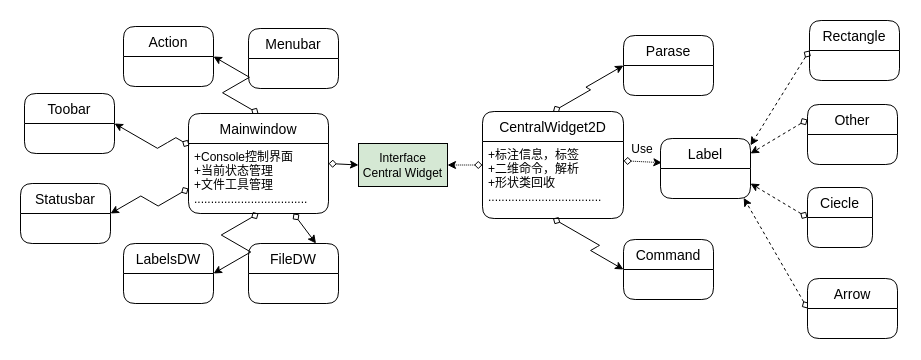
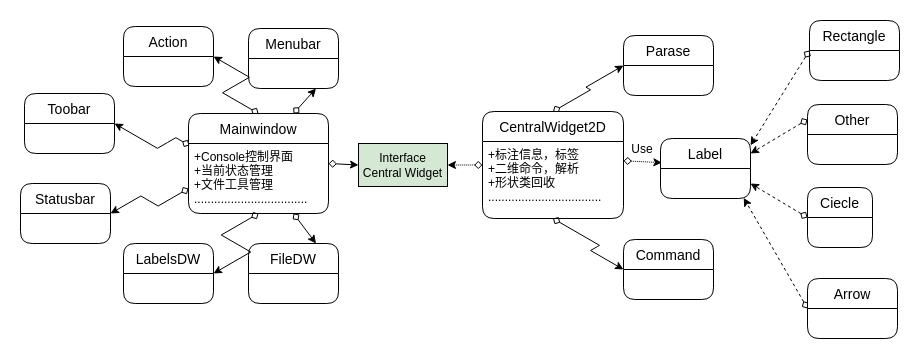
+ <mxCell id="5" style="rounded=0;orthogonalLoop=1;jettySize=auto;html=1;exitX=0.75;exitY=0;exitDx=0;exitDy=0;entryX=0.75;entryY=1;entryDx=0;entryDy=0;startArrow=diamond;startFill=0;strokeWidth=1;" parent="1" source="7" target="10" edge="1"><mxGeometry relative="1" as="geometry" /></mxCell>
